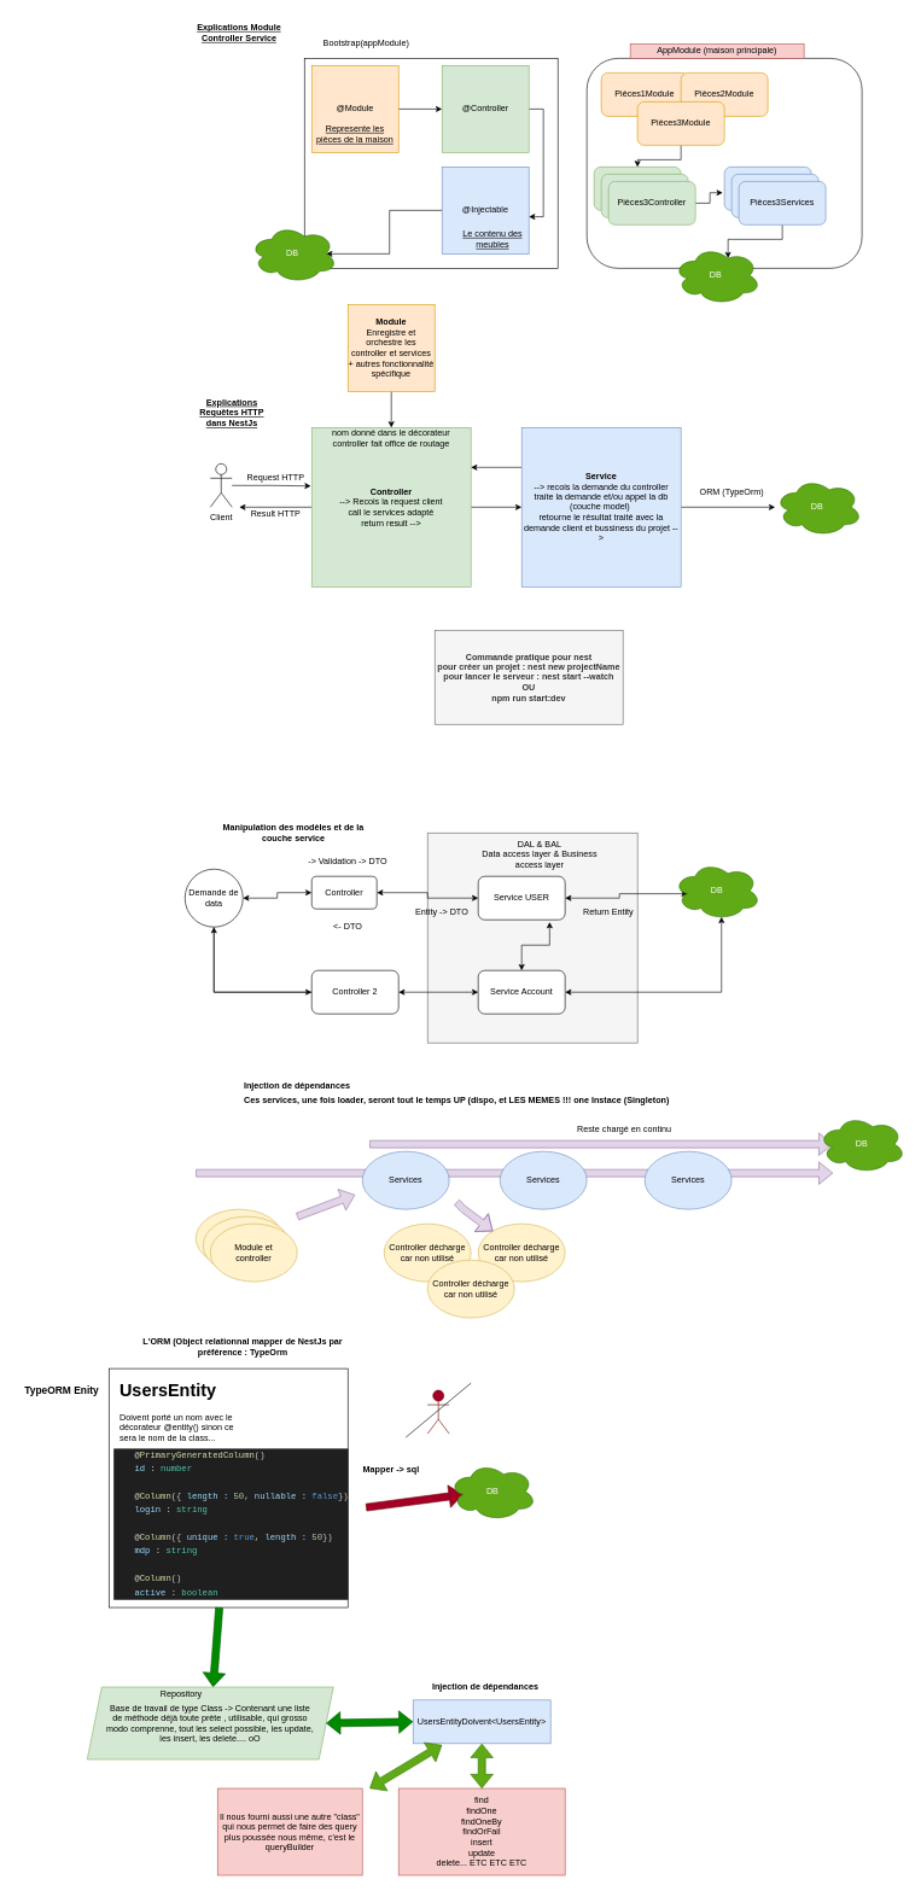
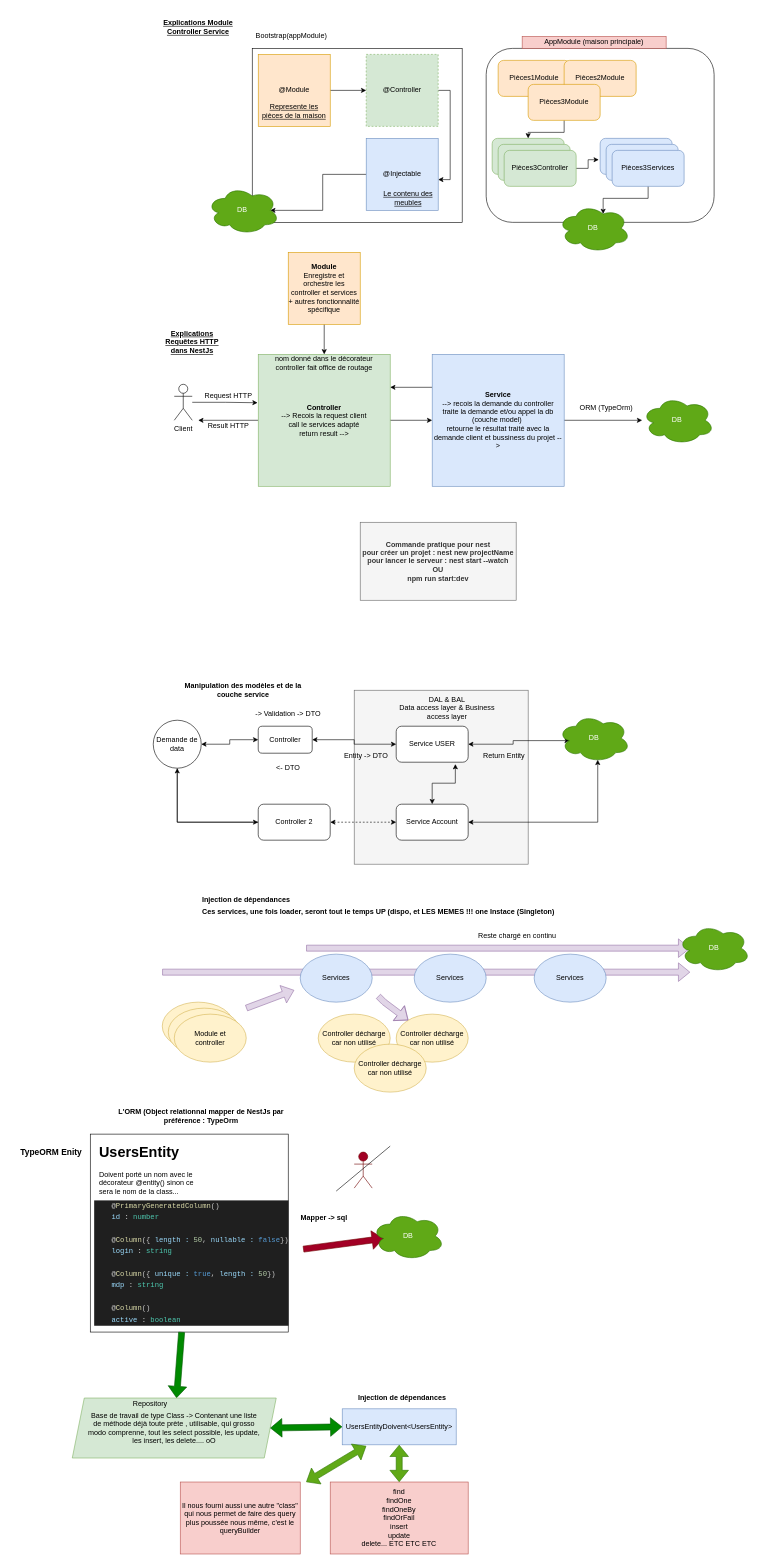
- <mxCell id="4" value="Bootstrap(appModule)&lt;br&gt;" style="text;html=1;align=center;verticalAlign=middle;resizable=0;points=[];autosize=1;" parent="1" vertex="1"><mxGeometry x="440" y="50" width="130" height="20" as="geometry" /></mxCell>
+ <mxCell id="4" value="Bootstrap(appModule)&lt;br&gt;" style="text;html=1;align=center;verticalAlign=middle;resizable=0;points=[];autosize=1;" parent="1" vertex="1"><mxGeometry x="420" y="50" width="130" height="20" as="geometry" /></mxCell>
- <mxCell id="9" value="@Controller" style="whiteSpace=wrap;html=1;aspect=fixed;fillColor=#d5e8d4;strokeColor=#82b366;" parent="1" vertex="1"><mxGeometry x="610" y="90" width="120" height="120" as="geometry" /></mxCell>
+ <mxCell id="9" value="@Controller" style="whiteSpace=wrap;html=1;aspect=fixed;fillColor=#d5e8d4;strokeColor=#82b366;dashed=1;" parent="1" vertex="1"><mxGeometry x="610" y="90" width="120" height="120" as="geometry" /></mxCell>
- <mxCell id="55" style="edgeStyle=orthogonalEdgeStyle;rounded=0;orthogonalLoop=1;jettySize=auto;html=1;entryX=0;entryY=0.5;entryDx=0;entryDy=0;shadow=0;startArrow=classic;startFill=1;" parent="1" source="57" target="60" edge="1"><mxGeometry relative="1" as="geometry" /></mxCell>
+ <mxCell id="55" style="edgeStyle=orthogonalEdgeStyle;rounded=0;orthogonalLoop=1;jettySize=auto;html=1;entryX=0;entryY=0.5;entryDx=0;entryDy=0;shadow=0;startArrow=classic;startFill=1;dashed=1;" parent="1" source="57" target="60" edge="1"><mxGeometry relative="1" as="geometry" /></mxCell>
